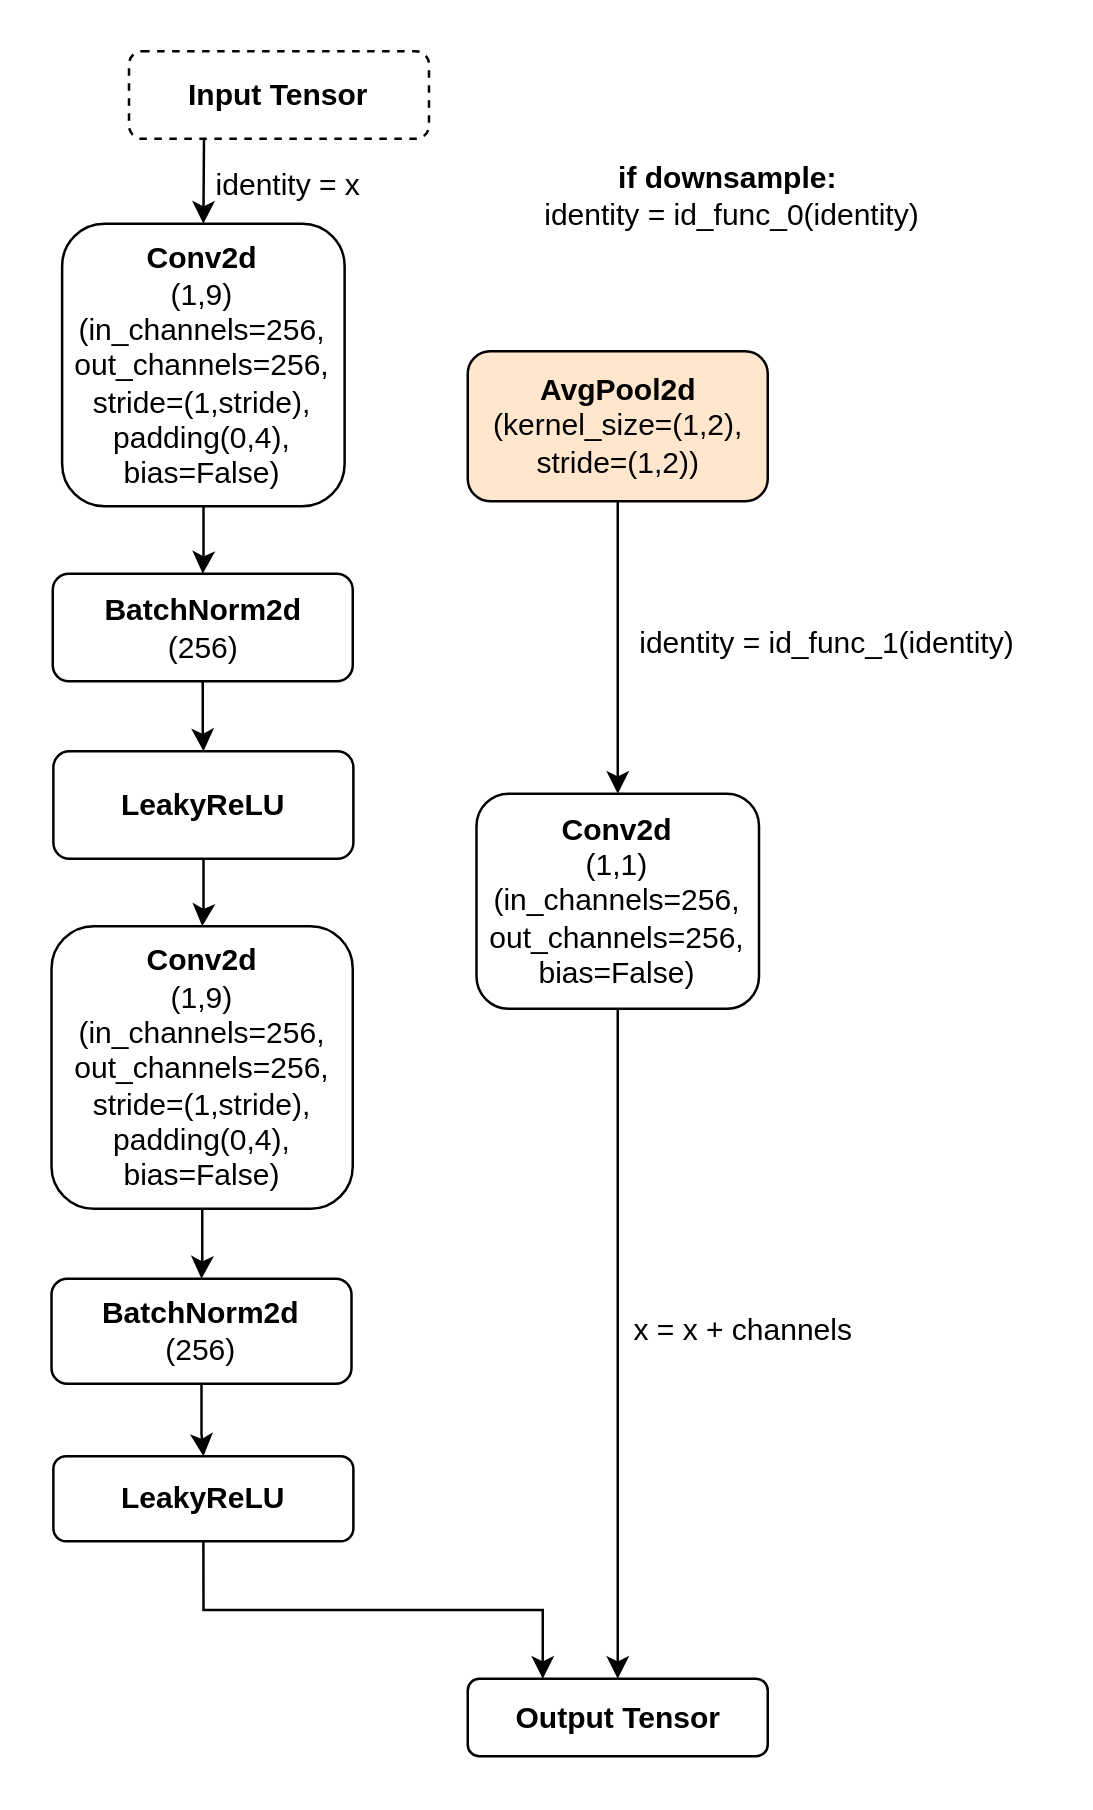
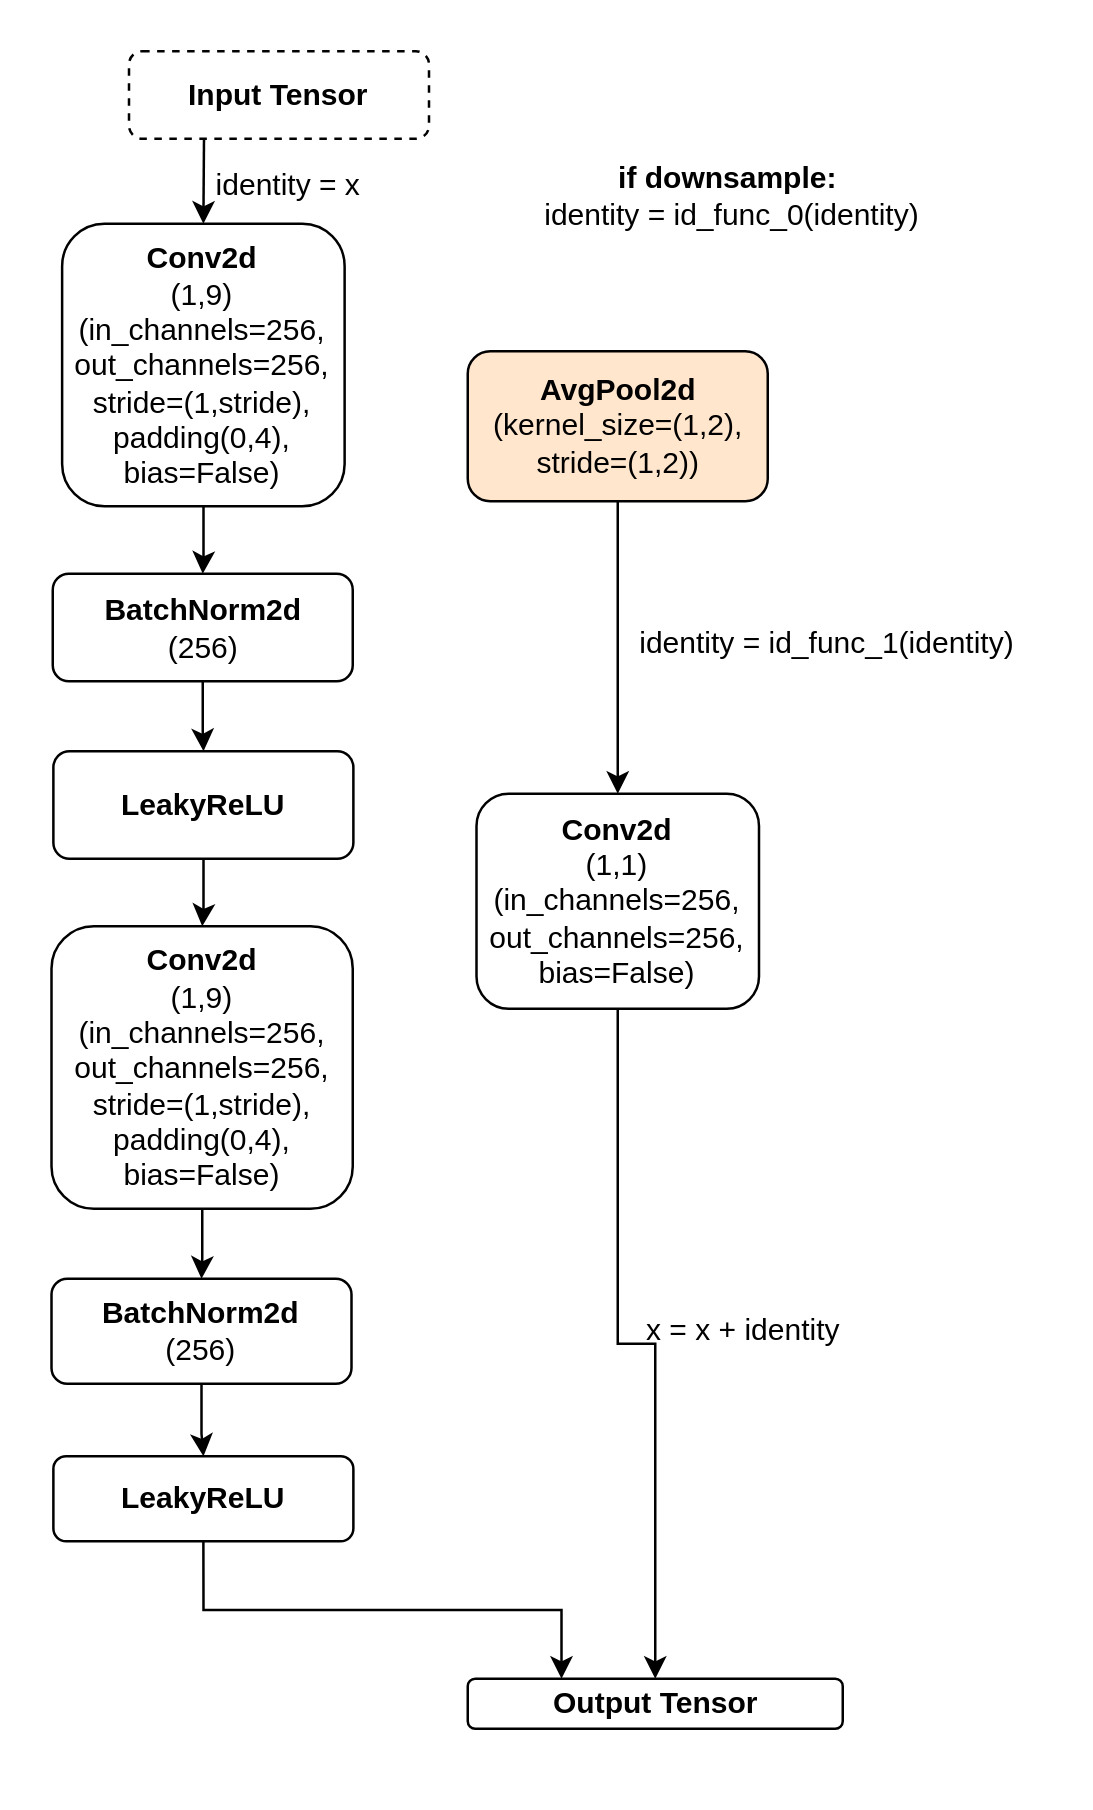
- <mxCell id="24" value="&lt;div&gt;x = x + channels&lt;/div&gt;" style="text;html=1;align=center;verticalAlign=middle;whiteSpace=wrap;rounded=0;" vertex="1" parent="1"><mxGeometry x="251" y="517" width="92" height="30" as="geometry" /></mxCell>
+ <mxCell id="24" value="&lt;div&gt;x = x + identity&lt;/div&gt;" style="text;html=1;align=center;verticalAlign=middle;whiteSpace=wrap;rounded=0;" vertex="1" parent="1"><mxGeometry x="251" y="517" width="92" height="30" as="geometry" /></mxCell>
- <mxCell id="15" value="&lt;b&gt;Output Tensor&lt;/b&gt;" style="rounded=1;whiteSpace=wrap;html=1;" vertex="1" parent="1"><mxGeometry x="186.5" y="671" width="120" height="31" as="geometry" /></mxCell>
+ <mxCell id="15" value="&lt;b&gt;Output Tensor&lt;/b&gt;" style="rounded=1;whiteSpace=wrap;html=1;" vertex="1" parent="1"><mxGeometry x="186.5" y="671" width="150" height="20" as="geometry" /></mxCell>
